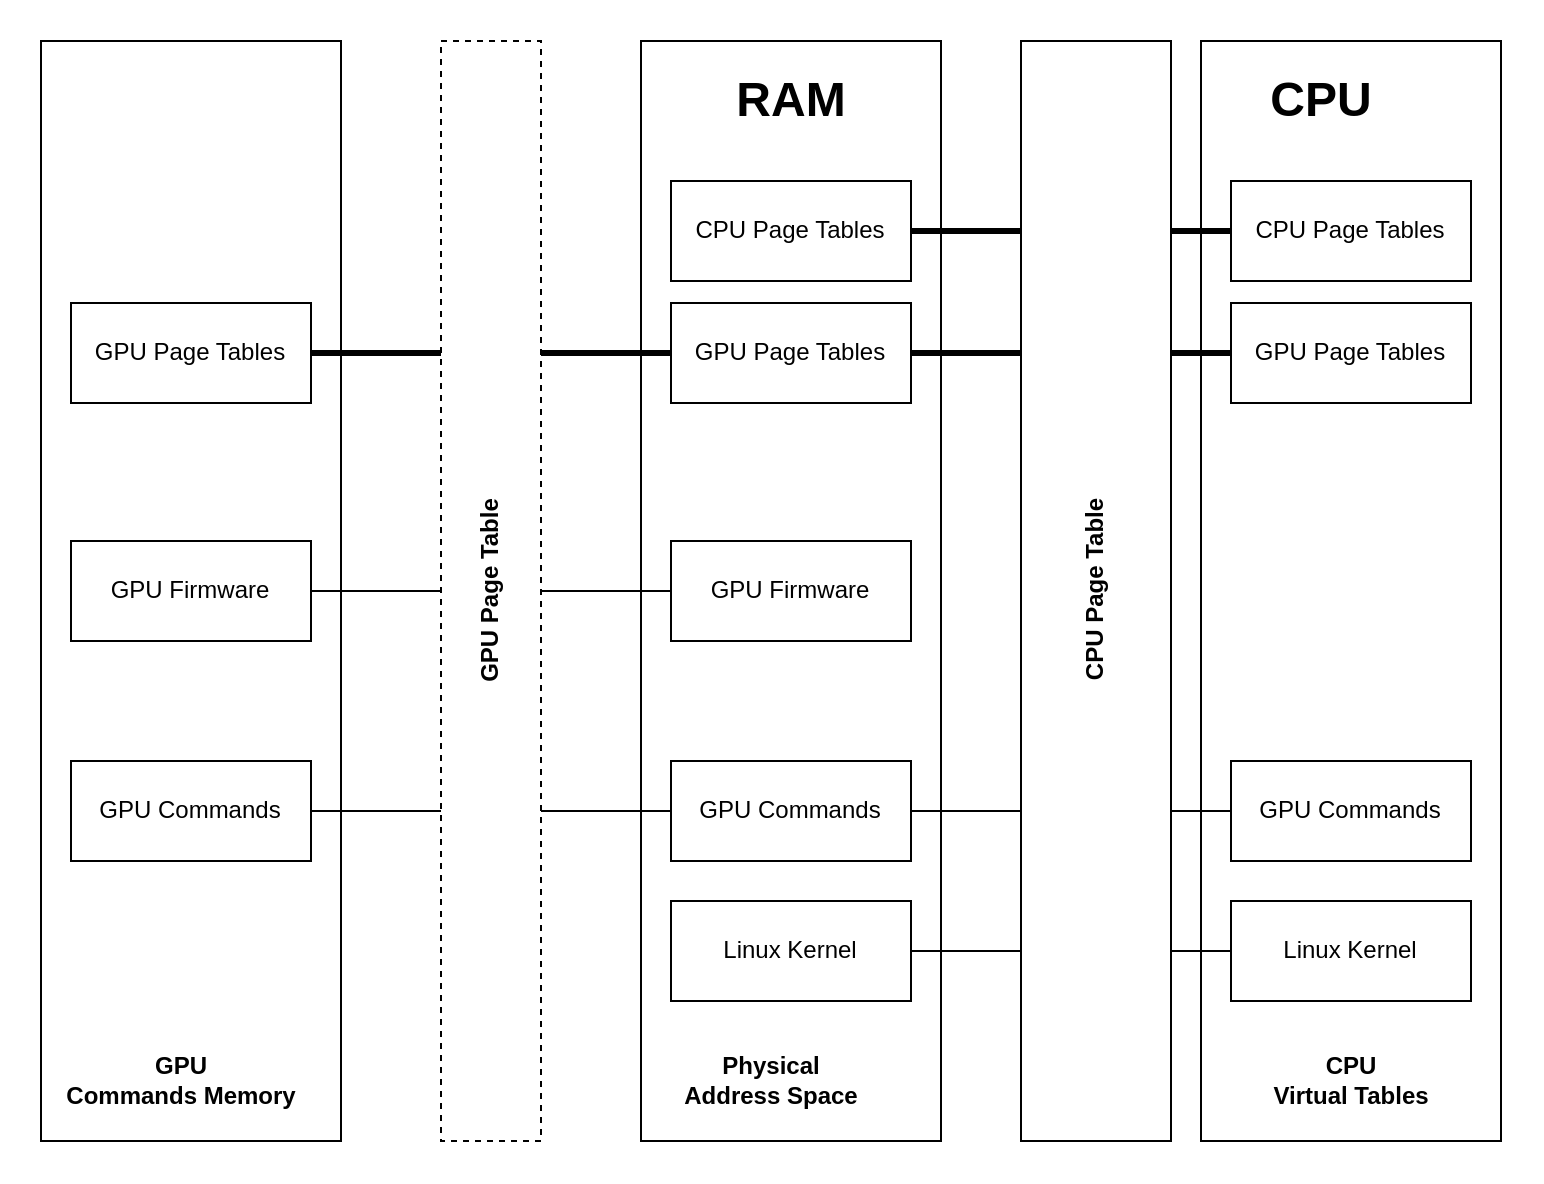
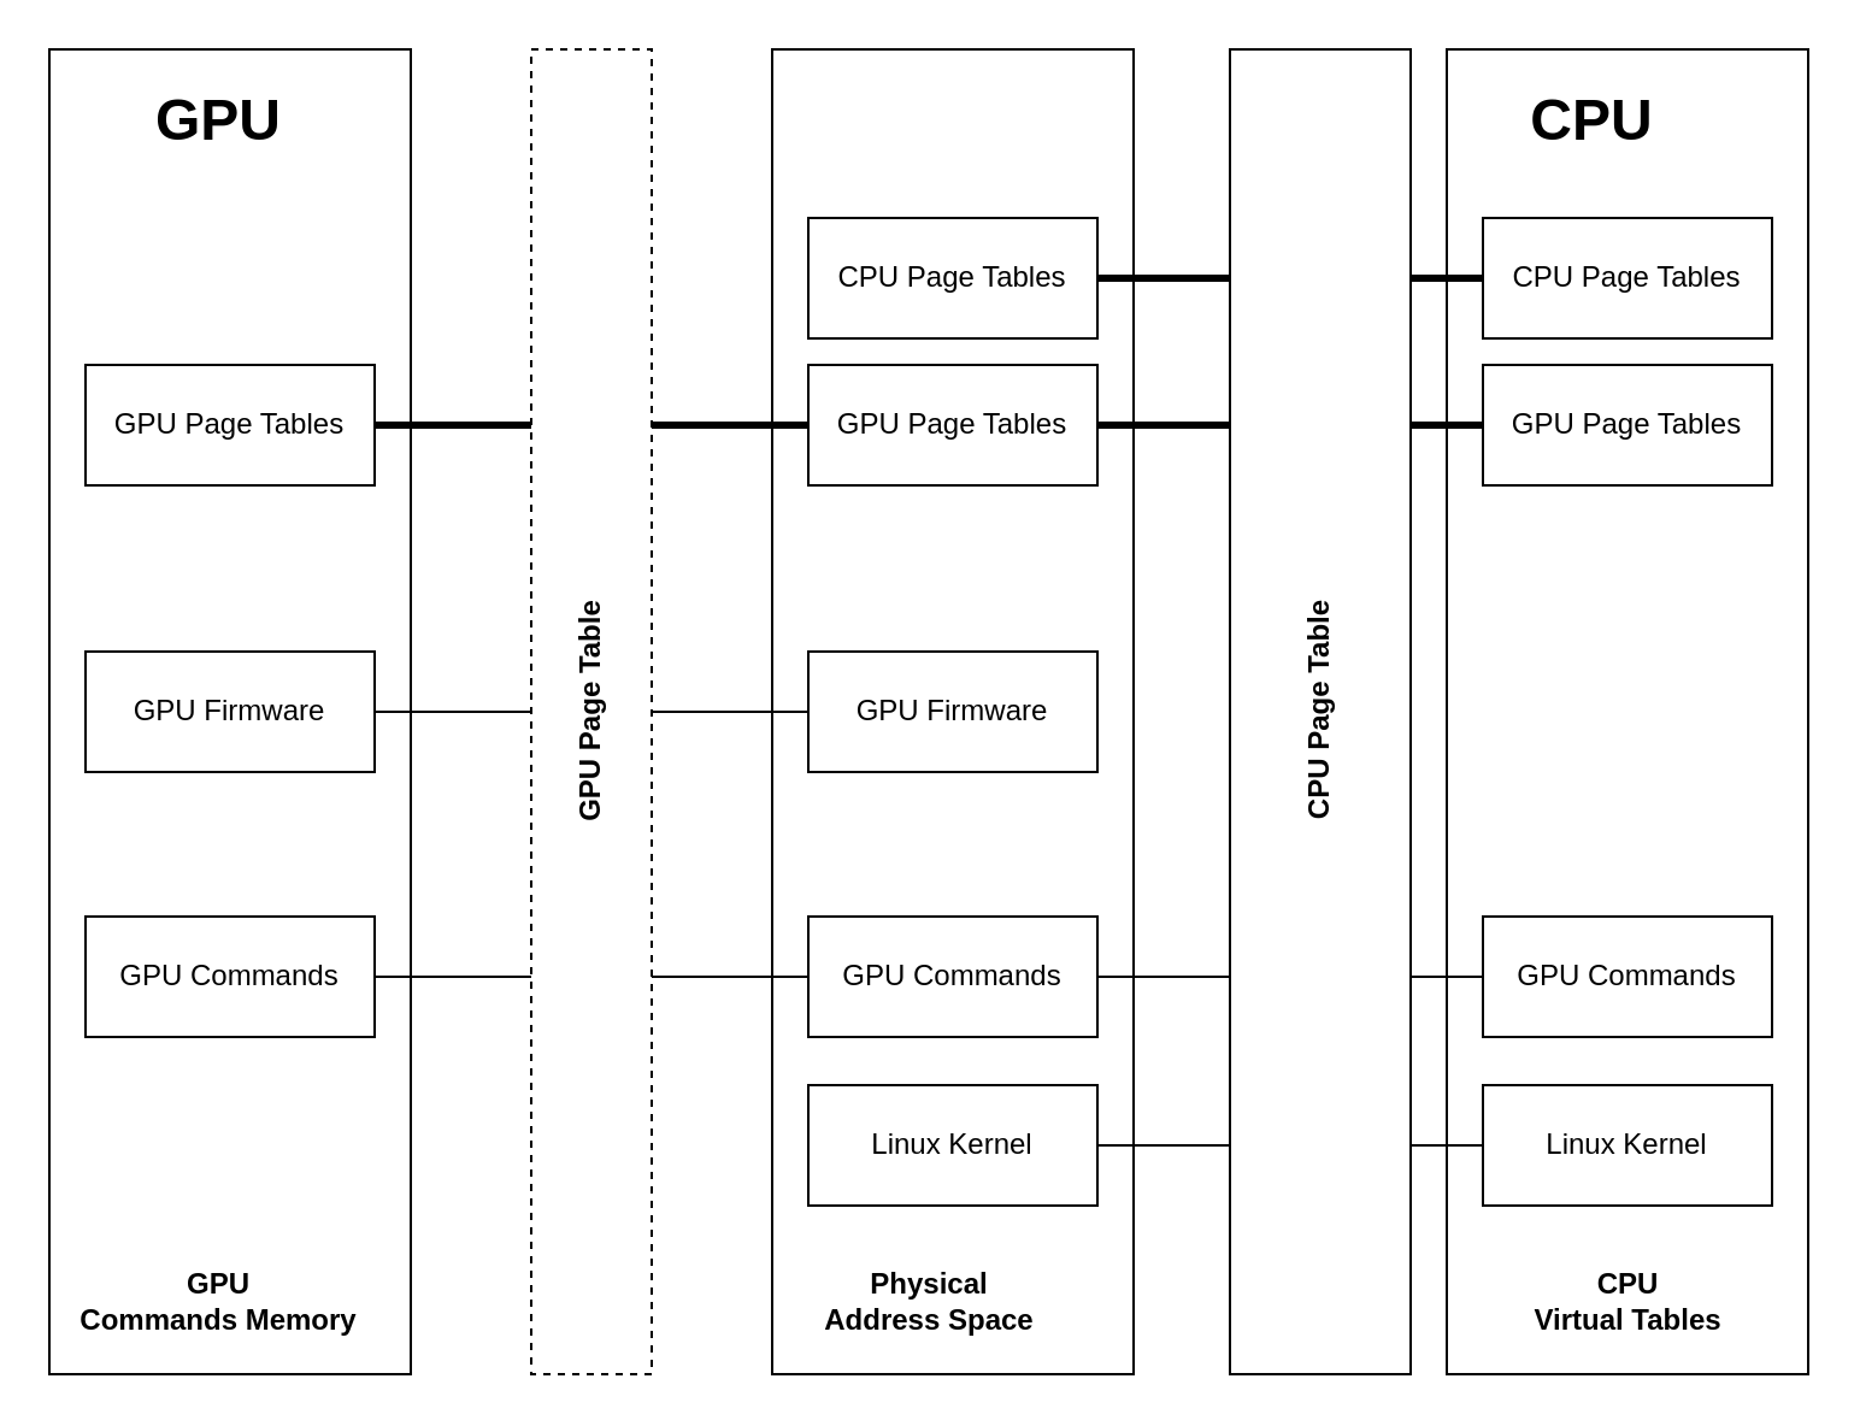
+ <mxCell id="14" value="GPU" style="text;strokeColor=none;fillColor=none;html=1;fontSize=24;fontStyle=1;verticalAlign=middle;align=center;" parent="1" vertex="1"><mxGeometry x="40" y="30" width="100" height="40" as="geometry" /></mxCell>
- <mxCell id="13" value="RAM" style="text;strokeColor=none;fillColor=none;html=1;fontSize=24;fontStyle=1;verticalAlign=middle;align=center;" parent="1" vertex="1"><mxGeometry x="345" y="30" width="100" height="40" as="geometry" /></mxCell>
